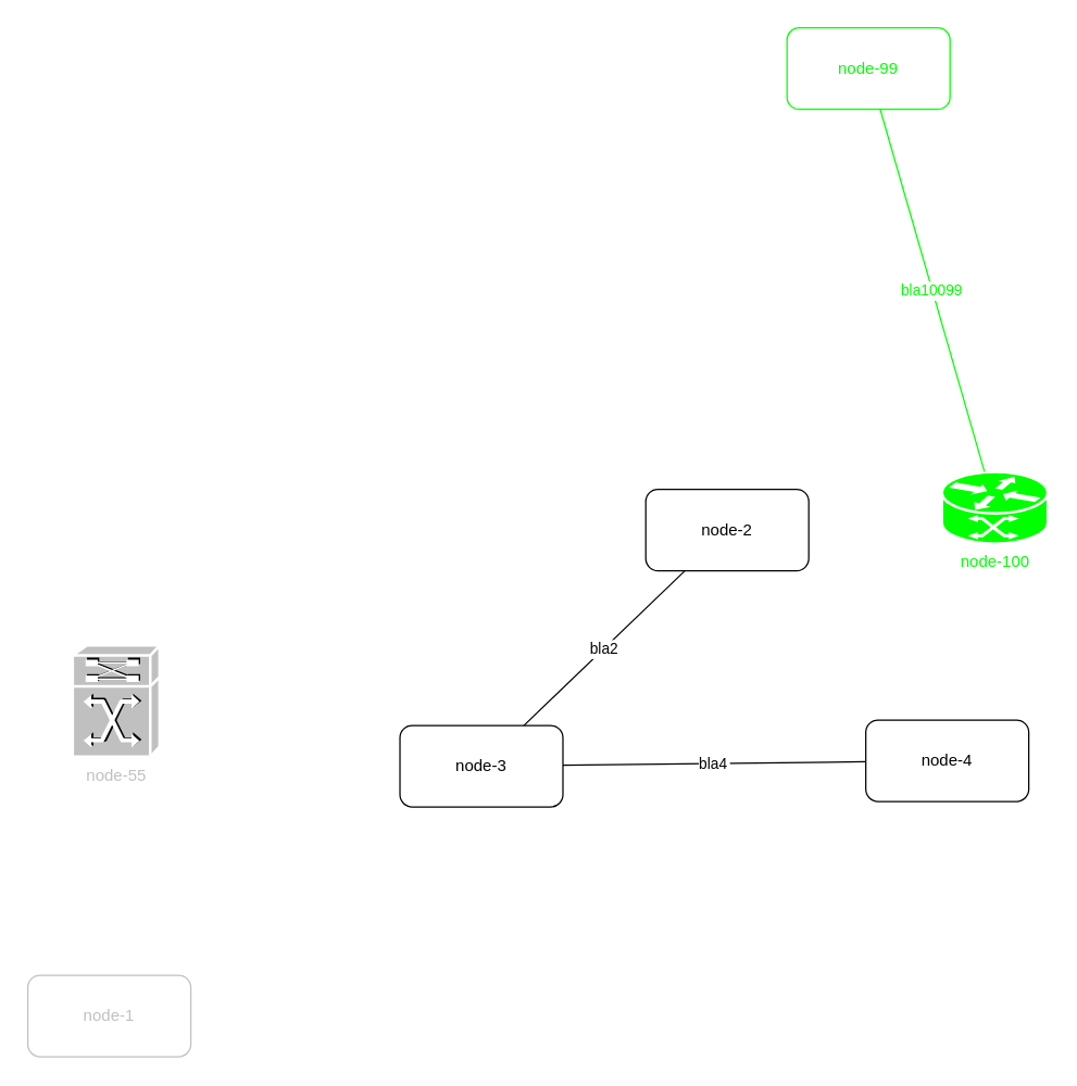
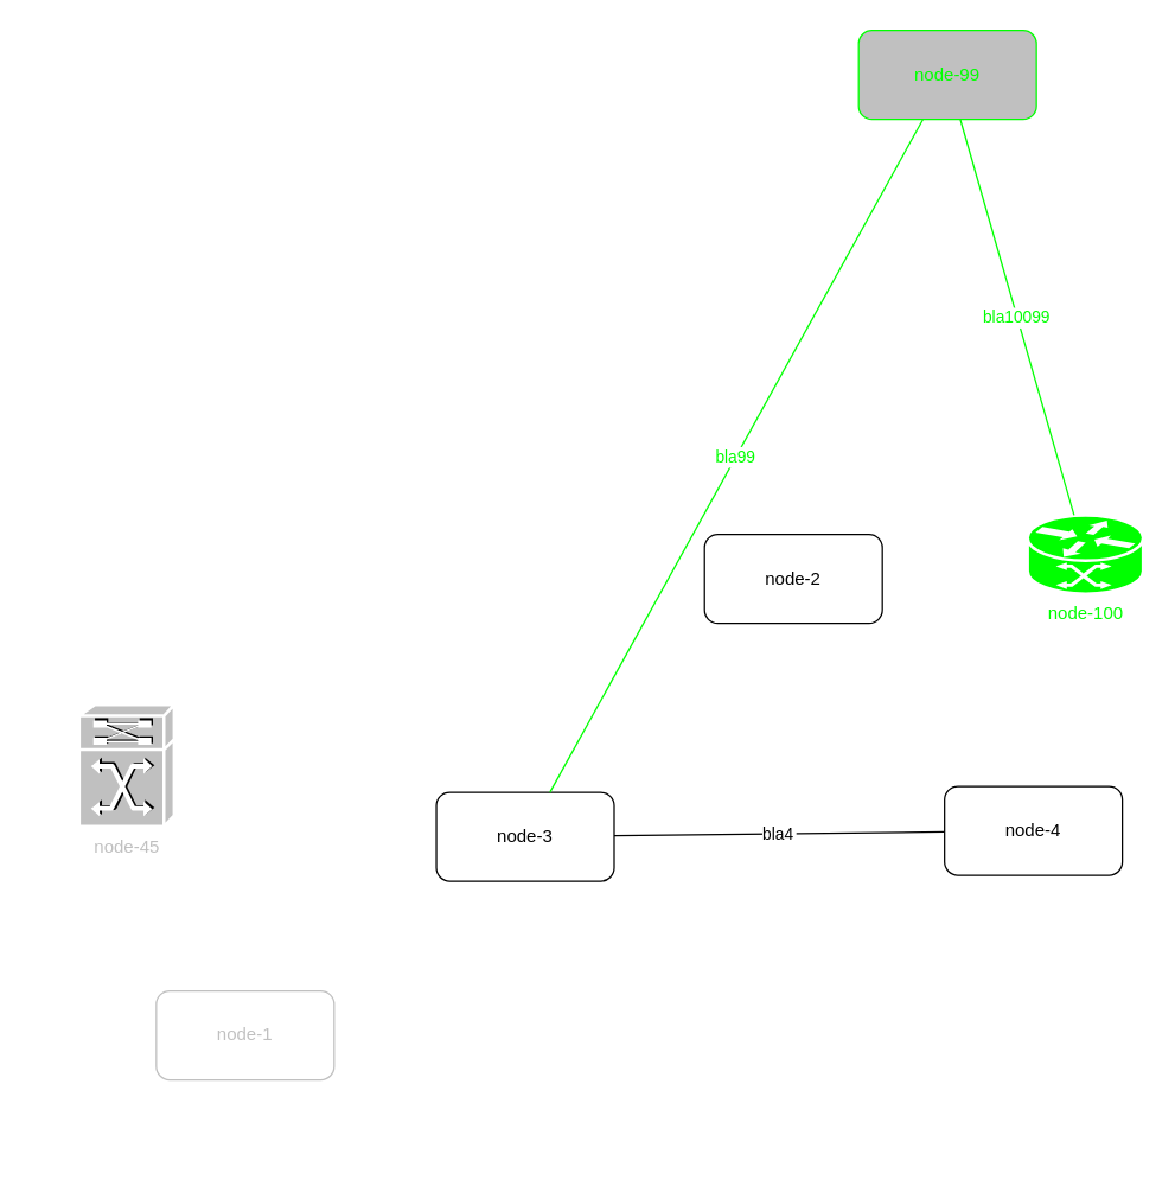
- <mxCell id="9" value="node-99" parent="1" style="rounded=1;whiteSpace=wrap;html=1;strokeColor=#00FF00;fontColor=#00FF00" vertex="1"><mxGeometry as="geometry" height="60" width="120" x="579" y="20" /></mxCell>
+ <mxCell id="9" value="node-99" parent="1" style="rounded=1;whiteSpace=wrap;html=1;strokeColor=#00FF00;fontColor=#00FF00;fillColor=#c0c0c0;" vertex="1"><mxGeometry as="geometry" height="60" width="120" x="579" y="20" /></mxCell>
+ <mxCell id="11" value="bla99" edge="1" parent="1" source="9" style="endArrow=none;strokeColor=#00FF00;fontColor=#00FF00" target="4"><mxGeometry as="geometry" relative="1" /></mxCell>
- <mxCell id="7" value="bla2" edge="1" parent="1" source="3" style="endArrow=none;" target="4"><mxGeometry as="geometry" relative="1" /></mxCell>
- <mxCell id="6" value="node-55" parent="1" style="shape=mxgraph.cisco.routers.atm_tag_switch_router;html=1;pointerEvents=1;dashed=0;fillColor=#C0C0C0;strokeColor=#ffffff;strokeWidth=2;verticalLabelPosition=bottom;verticalAlign=top;align=center;outlineConnect=0;fontColor=#C0C0C0" vertex="1"><mxGeometry as="geometry" height="82" width="64" x="53" y="475" /></mxCell>
+ <mxCell id="6" value="node-45" parent="1" style="shape=mxgraph.cisco.routers.atm_tag_switch_router;html=1;pointerEvents=1;dashed=0;fillColor=#C0C0C0;strokeColor=#ffffff;strokeWidth=2;verticalLabelPosition=bottom;verticalAlign=top;align=center;outlineConnect=0;fontColor=#C0C0C0" vertex="1"><mxGeometry as="geometry" height="82" width="64" x="53" y="475" /></mxCell>
- <mxCell id="2" value="node-1" parent="1" style="rounded=1;whiteSpace=wrap;html=1;strokeColor=#C0C0C0;fontColor=#C0C0C0" vertex="1"><mxGeometry as="geometry" height="60" width="120" x="20" y="718" /></mxCell>
+ <mxCell id="2" value="node-1" parent="1" style="rounded=1;whiteSpace=wrap;html=1;strokeColor=#C0C0C0;fontColor=#C0C0C0" vertex="1"><mxGeometry x="105" y="668" as="geometry" height="60" width="120" /></mxCell>
